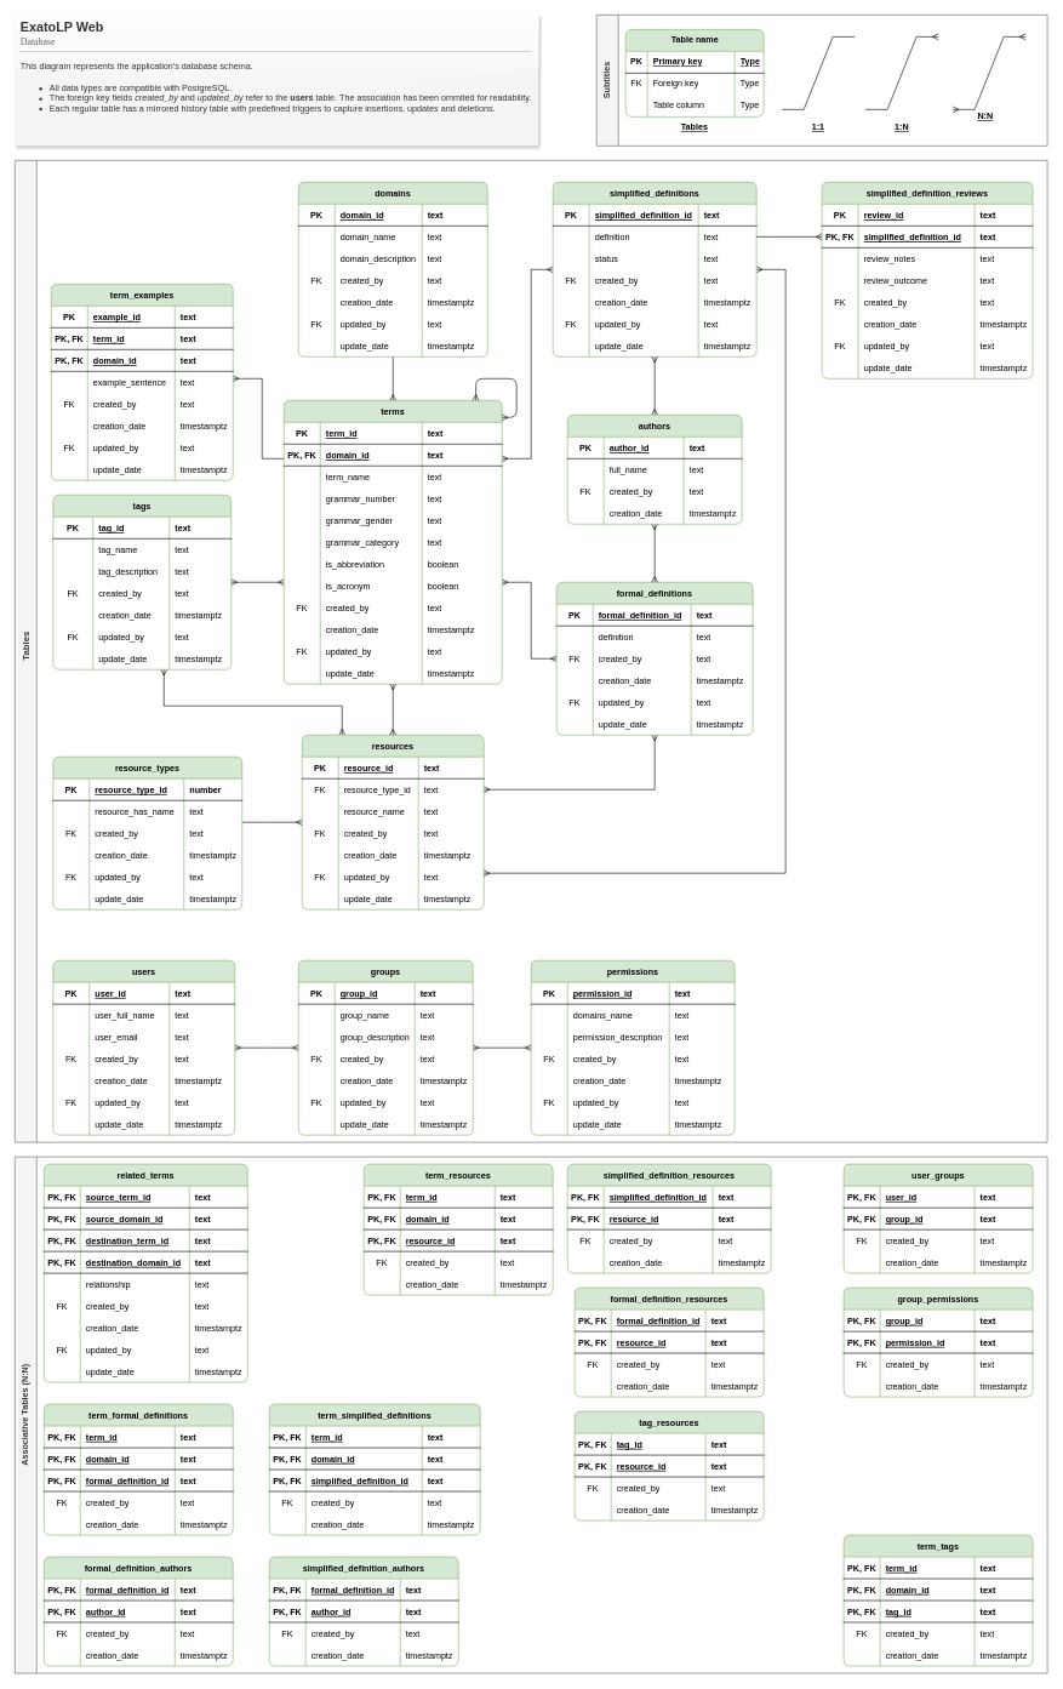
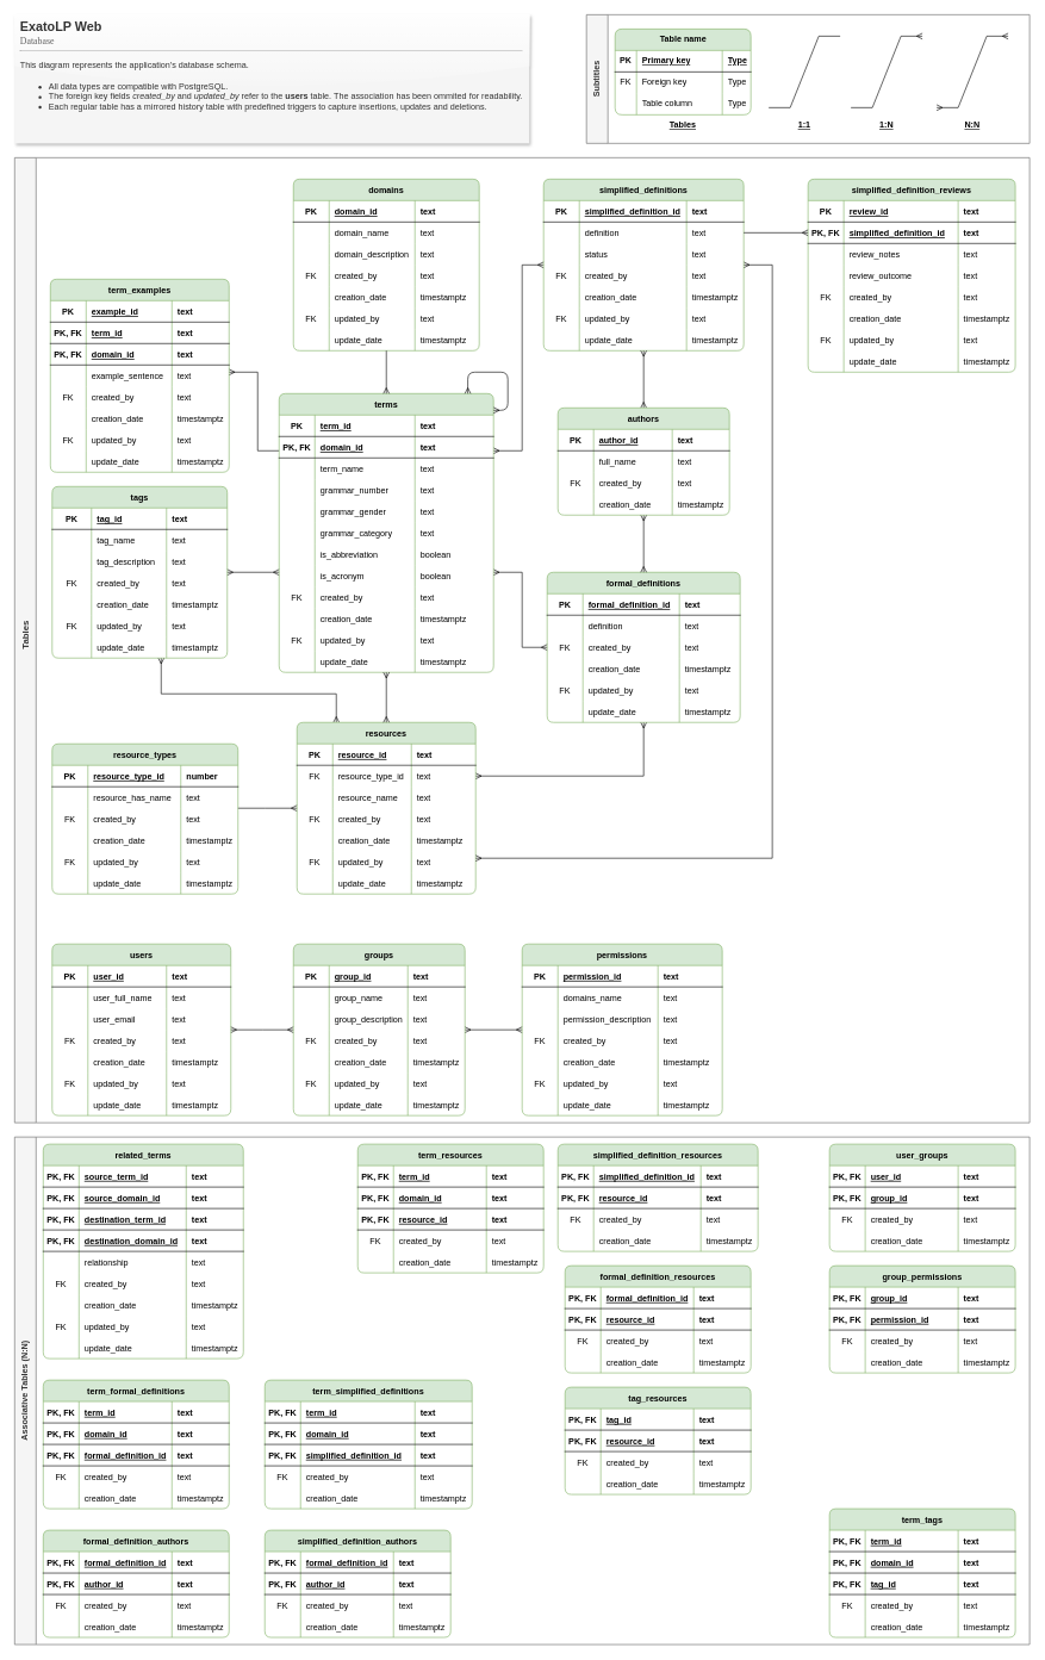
- <mxCell id="423" value="&lt;b&gt;&lt;u&gt;&lt;font style=&quot;font-size: 12px;&quot;&gt;N:N&lt;/font&gt;&lt;/u&gt;&lt;/b&gt;" style="text;html=1;align=center;verticalAlign=middle;whiteSpace=wrap;rounded=0;" parent="405" vertex="1"><mxGeometry x="495" y="125" width="80" height="30" as="geometry" /></mxCell>
+ <mxCell id="423" value="&lt;b&gt;&lt;u&gt;&lt;font style=&quot;font-size: 12px;&quot;&gt;N:N&lt;/font&gt;&lt;/u&gt;&lt;/b&gt;" style="text;html=1;align=center;verticalAlign=middle;whiteSpace=wrap;rounded=0;" parent="405" vertex="1"><mxGeometry x="500" y="140" width="80" height="30" as="geometry" /></mxCell>
